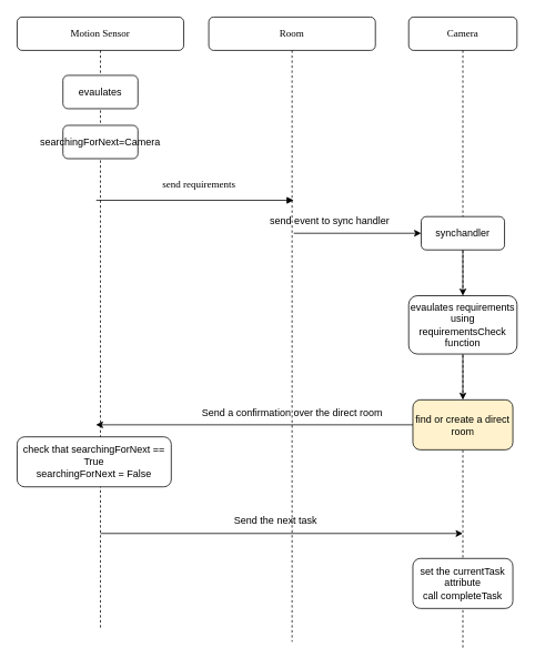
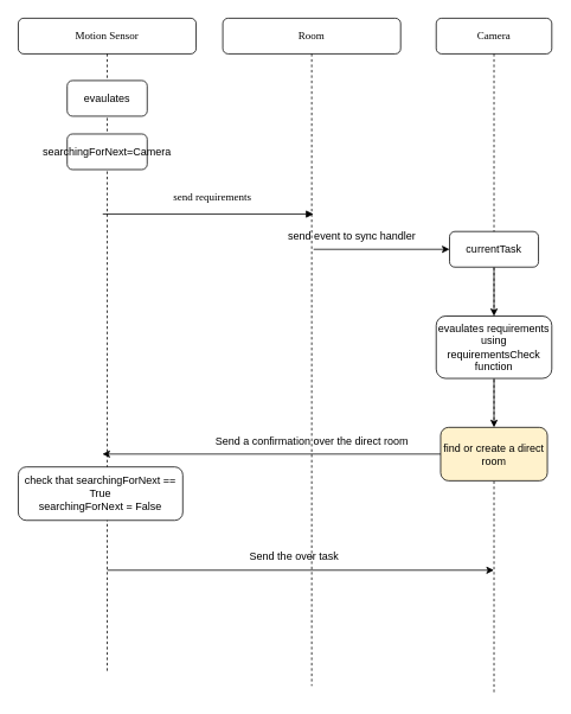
- <mxCell id="8" value="synchandler " style="rounded=1;whiteSpace=wrap;html=1;" vertex="1" parent="5"><mxGeometry x="15" y="239.55" width="100" height="40" as="geometry" /></mxCell>
+ <mxCell id="8" value="currentTask " style="rounded=1;whiteSpace=wrap;html=1;" vertex="1" parent="5"><mxGeometry x="15" y="239.55" width="100" height="40" as="geometry" /></mxCell>
- <mxCell id="4" value="Send the next task" style="text;html=1;align=center;verticalAlign=middle;resizable=0;points=[];autosize=1;strokeColor=none;fillColor=none;" vertex="1" parent="2"><mxGeometry x="20" y="590" width="120" height="30" as="geometry" /></mxCell>
+ <mxCell id="4" value="Send the over task" style="text;html=1;align=center;verticalAlign=middle;resizable=0;points=[];autosize=1;strokeColor=none;fillColor=none;" vertex="1" parent="2"><mxGeometry x="20" y="590" width="120" height="30" as="geometry" /></mxCell>
- <mxCell id="16" value="&lt;div&gt;set the currentTask attribute&lt;/div&gt;&lt;div&gt;call completeTask&lt;br&gt;&lt;/div&gt;" style="rounded=1;whiteSpace=wrap;html=1;" vertex="1" parent="5"><mxGeometry x="5" y="650" width="120" height="60" as="geometry" /></mxCell>
